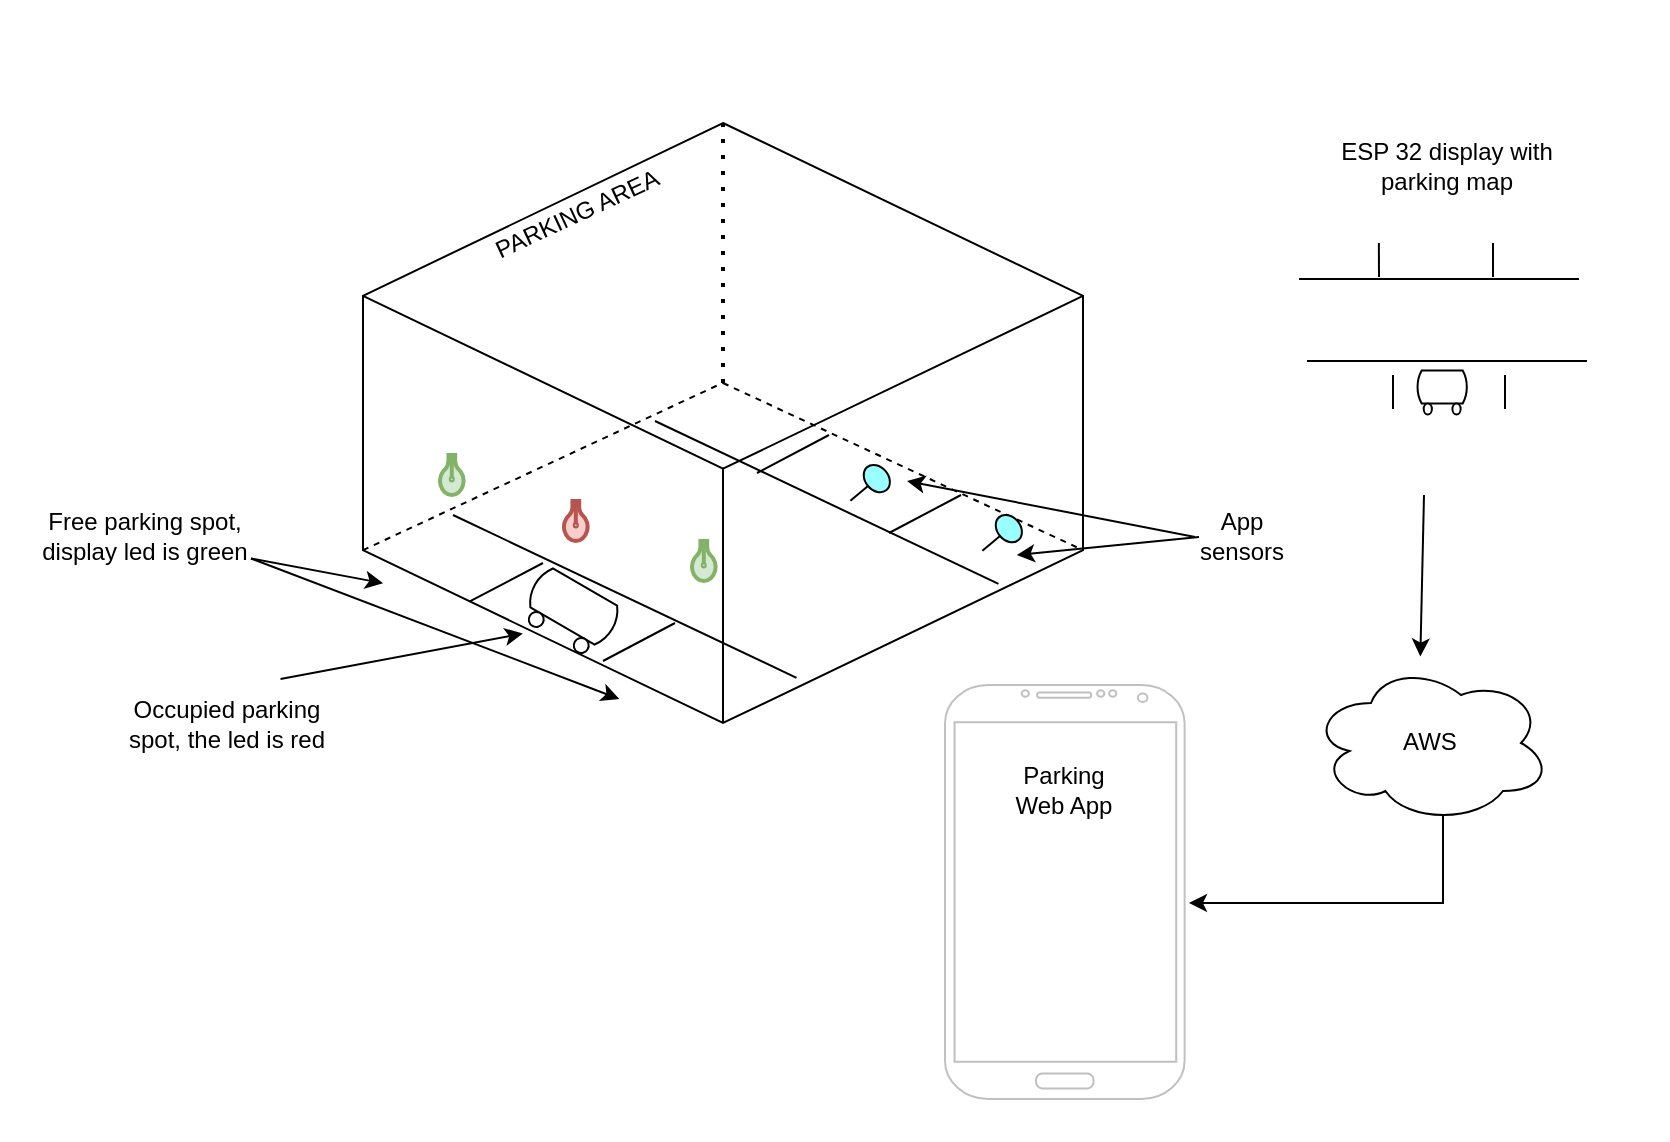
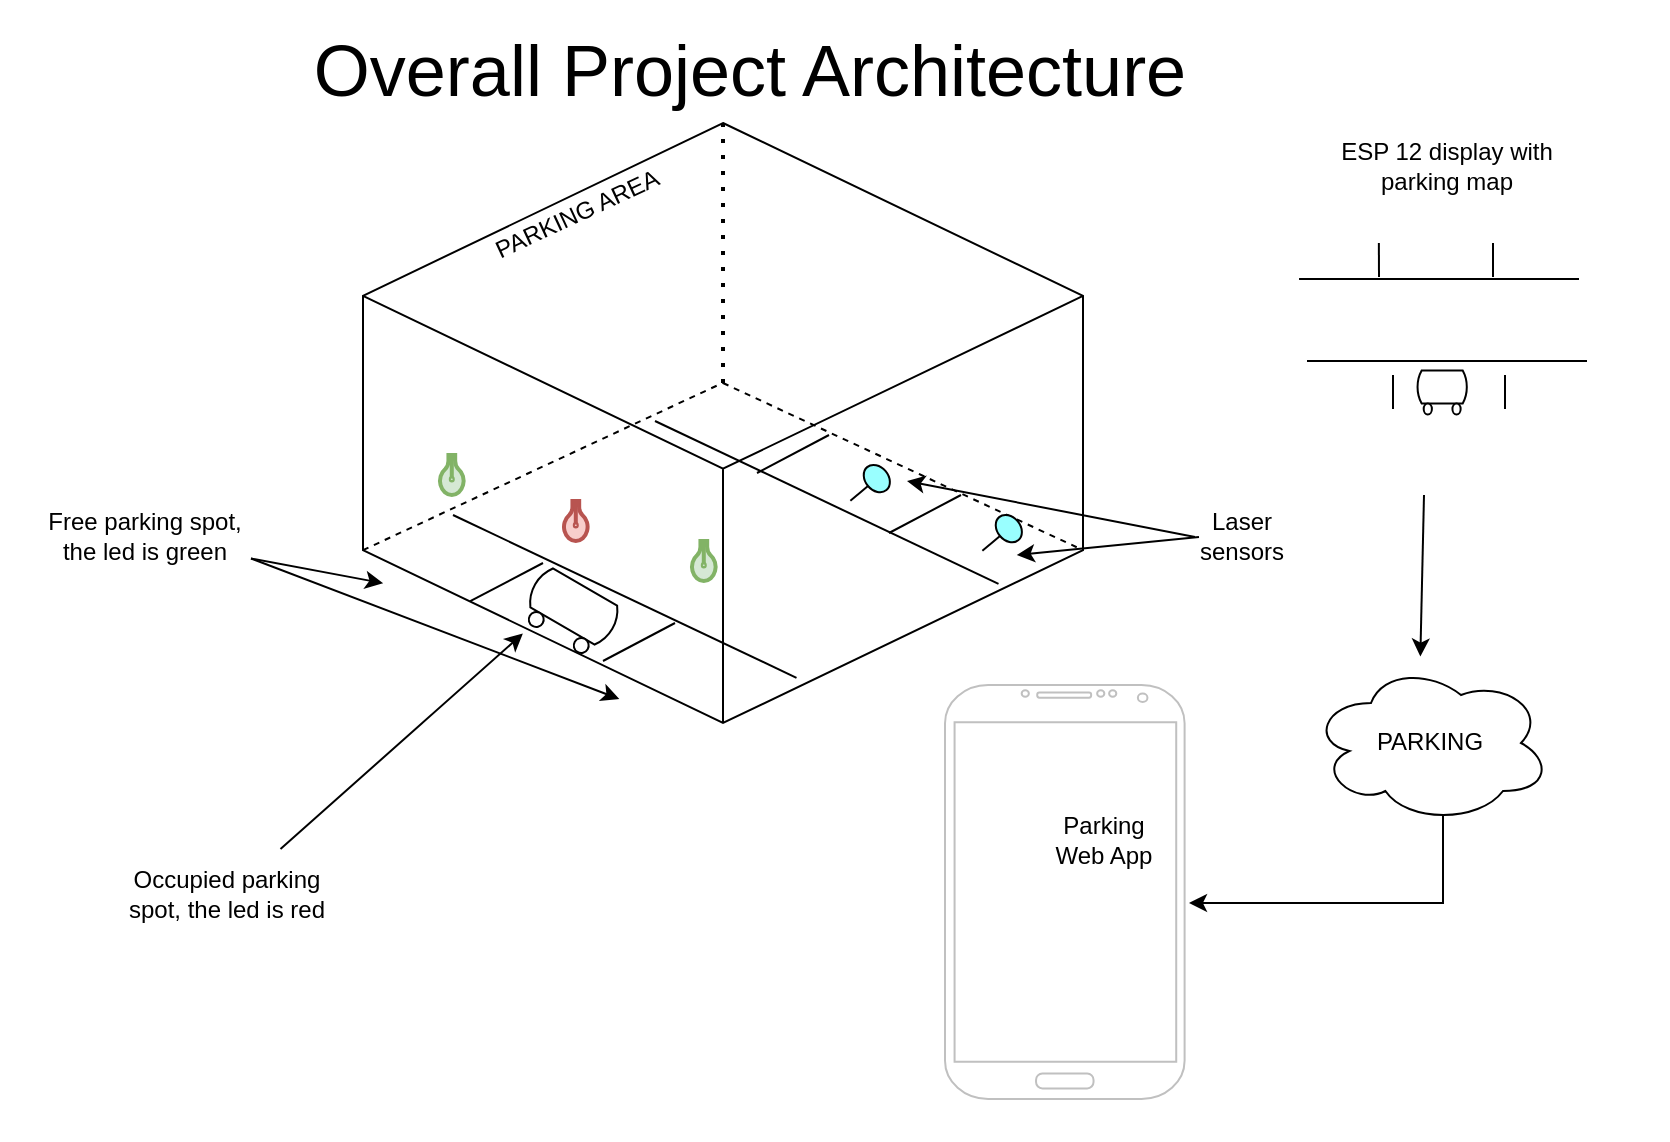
+ <mxCell id="36" value="&lt;font style=&quot;font-size: 36px;&quot;&gt;Overall Project Architecture&lt;/font&gt;" style="text;html=1;strokeColor=none;fillColor=none;align=center;verticalAlign=middle;whiteSpace=wrap;rounded=0;" vertex="1" parent="1"><mxGeometry x="32" y="20" width="686" height="30" as="geometry" /></mxCell>
- <mxCell id="35" value="ESP 32 display with parking map" style="text;html=1;strokeColor=none;fillColor=none;align=center;verticalAlign=middle;whiteSpace=wrap;rounded=0;" vertex="1" parent="1"><mxGeometry x="648.59" y="68" width="149.41" height="30" as="geometry" /></mxCell>
+ <mxCell id="35" value="ESP 12 display with parking map" style="text;html=1;strokeColor=none;fillColor=none;align=center;verticalAlign=middle;whiteSpace=wrap;rounded=0;" vertex="1" parent="1"><mxGeometry x="648.59" y="68" width="149.41" height="30" as="geometry" /></mxCell>
- <mxCell id="15" value="Free parking spot, display led is green" style="text;html=1;strokeColor=none;fillColor=none;align=center;verticalAlign=middle;whiteSpace=wrap;rounded=0;" vertex="1" parent="1"><mxGeometry x="20" y="245" width="105" height="45" as="geometry" /></mxCell>
+ <mxCell id="15" value="Free parking spot, the led is green" style="text;html=1;strokeColor=none;fillColor=none;align=center;verticalAlign=middle;whiteSpace=wrap;rounded=0;" vertex="1" parent="1"><mxGeometry x="20" y="245" width="105" height="45" as="geometry" /></mxCell>
- <mxCell id="24" value="App sensors" style="text;html=1;strokeColor=none;fillColor=none;align=center;verticalAlign=middle;whiteSpace=wrap;rounded=0;" vertex="1" parent="1"><mxGeometry x="591" y="252.5" width="60" height="30" as="geometry" /></mxCell>
+ <mxCell id="24" value="Laser sensors" style="text;html=1;strokeColor=none;fillColor=none;align=center;verticalAlign=middle;whiteSpace=wrap;rounded=0;" vertex="1" parent="1"><mxGeometry x="591" y="252.5" width="60" height="30" as="geometry" /></mxCell>
- <mxCell id="16" value="Occupied parking spot, the led is red" style="text;html=1;strokeColor=none;fillColor=none;align=center;verticalAlign=middle;whiteSpace=wrap;rounded=0;" vertex="1" parent="1"><mxGeometry x="61" y="339" width="105" height="45" as="geometry" /></mxCell>
+ <mxCell id="16" value="Occupied parking spot, the led is red" style="text;html=1;strokeColor=none;fillColor=none;align=center;verticalAlign=middle;whiteSpace=wrap;rounded=0;" vertex="1" parent="1"><mxGeometry x="61" y="424" width="105" height="45" as="geometry" /></mxCell>
- <mxCell id="37" value="AWS" style="ellipse;shape=cloud;whiteSpace=wrap;html=1;" vertex="1" parent="1"><mxGeometry x="655" y="331" width="120" height="80" as="geometry" /></mxCell>
+ <mxCell id="37" value="PARKING" style="ellipse;shape=cloud;whiteSpace=wrap;html=1;" vertex="1" parent="1"><mxGeometry x="655" y="331" width="120" height="80" as="geometry" /></mxCell>
- <mxCell id="39" value="Parking&lt;br&gt;Web App" style="text;html=1;strokeColor=none;fillColor=none;align=center;verticalAlign=middle;whiteSpace=wrap;rounded=0;" vertex="1" parent="1"><mxGeometry x="501.9" y="380" width="60" height="30" as="geometry" /></mxCell>
+ <mxCell id="39" value="Parking&lt;br&gt;Web App" style="text;html=1;strokeColor=none;fillColor=none;align=center;verticalAlign=middle;whiteSpace=wrap;rounded=0;" vertex="1" parent="1"><mxGeometry x="521.9" y="405" width="60" height="30" as="geometry" /></mxCell>
